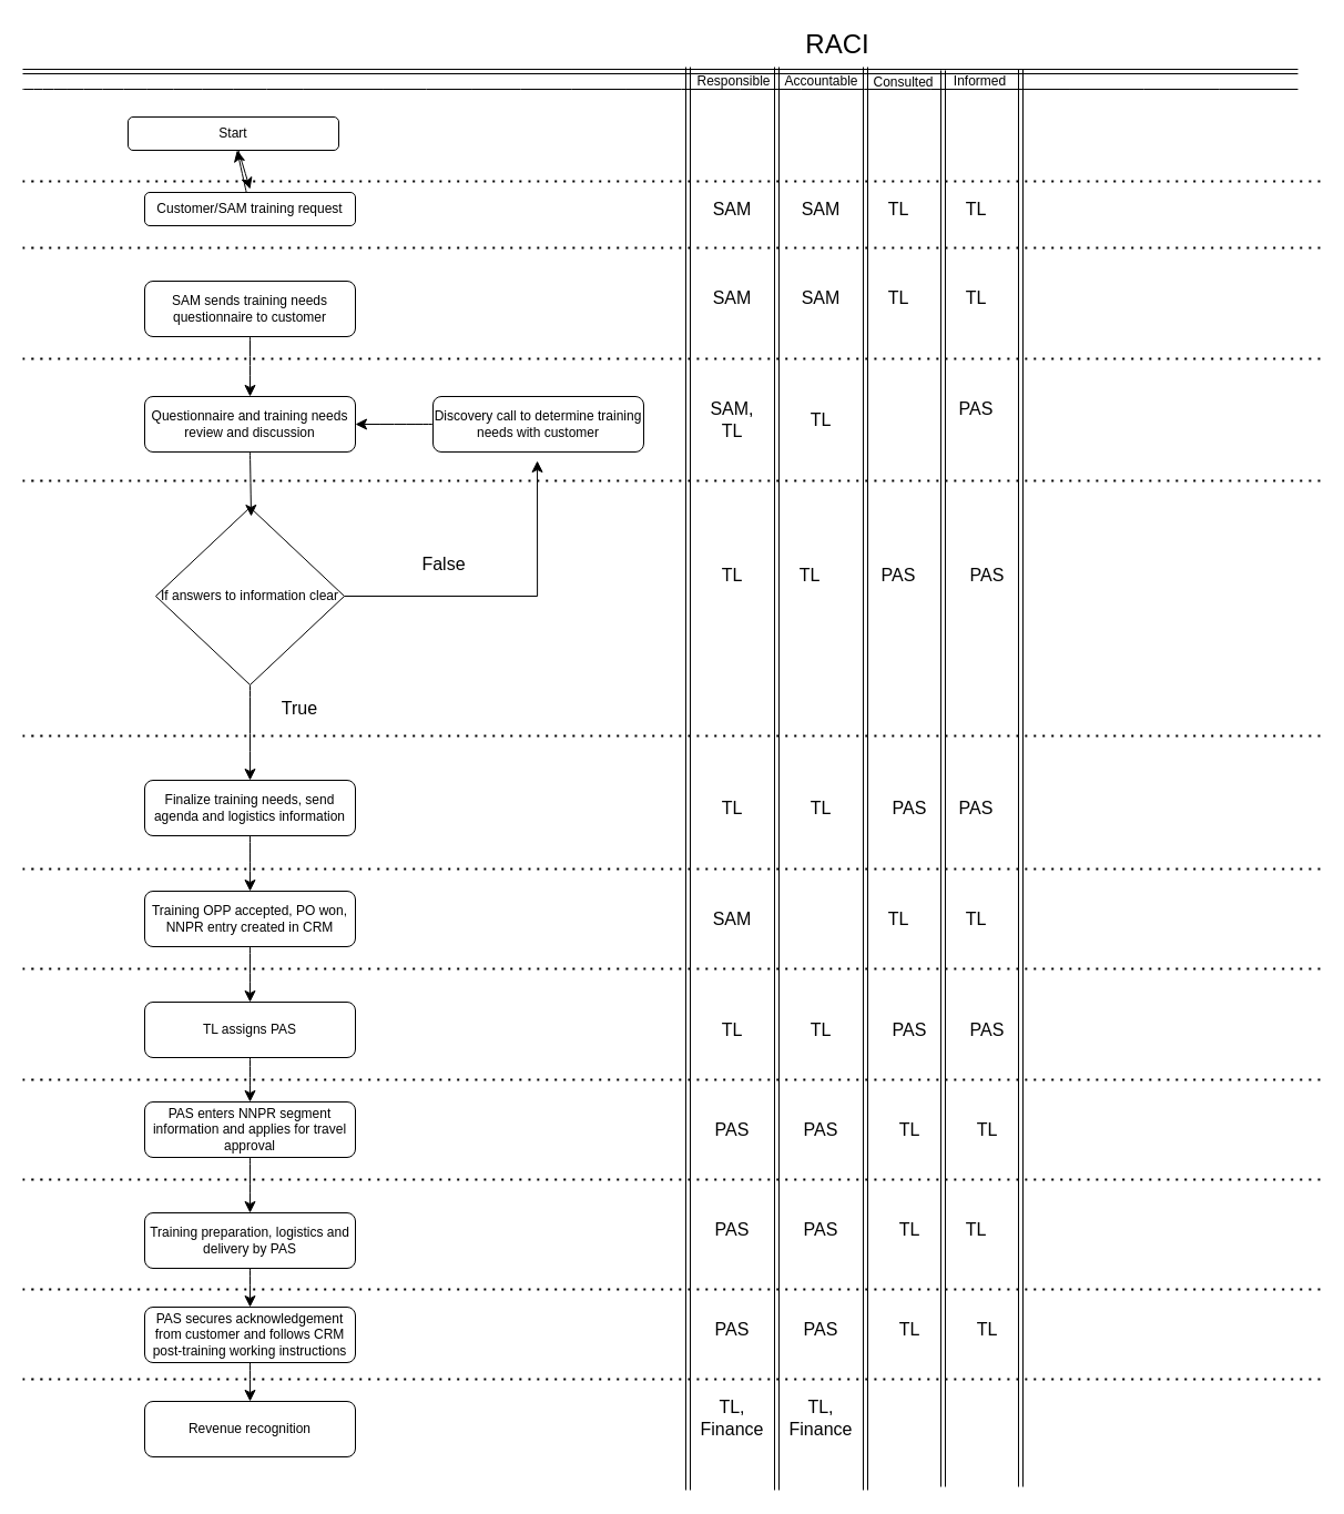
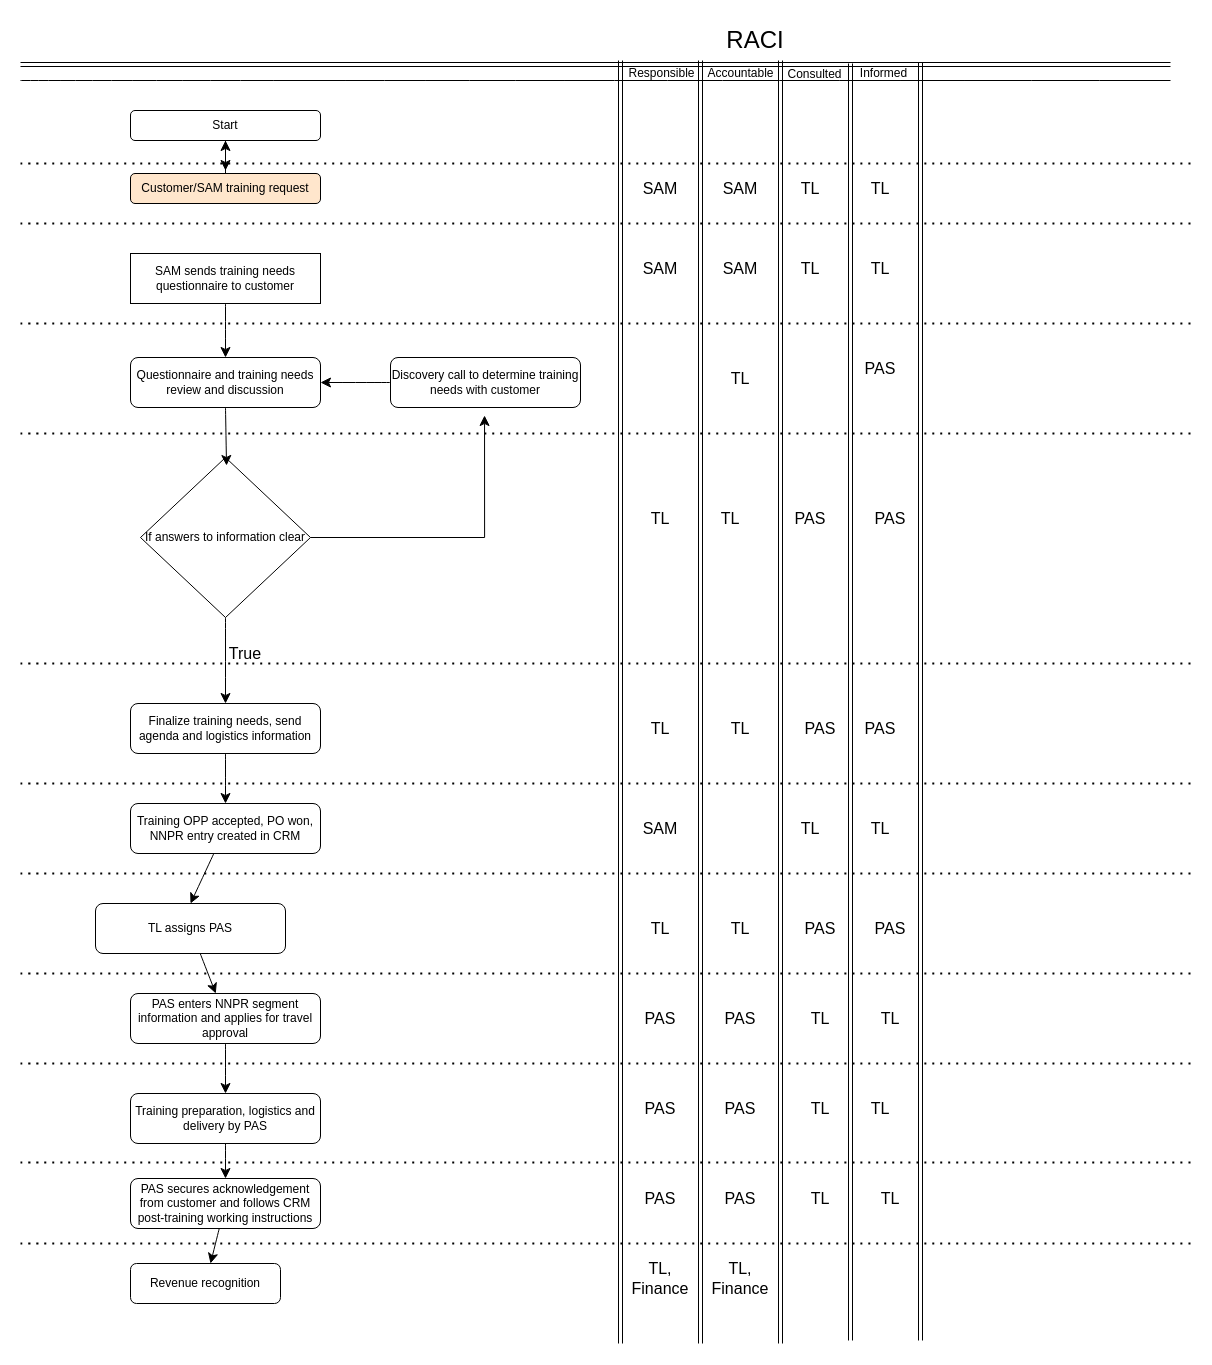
- <mxCell id="92" value="Start" style="rounded=1;whiteSpace=wrap;html=1;labelBackgroundColor=none;" vertex="1" parent="1"><mxGeometry x="115" y="105" width="190" height="30" as="geometry" /></mxCell>
+ <mxCell id="92" value="Start" style="rounded=1;whiteSpace=wrap;html=1;labelBackgroundColor=none;" vertex="1" parent="1"><mxGeometry x="130" y="110" width="190" height="30" as="geometry" /></mxCell>
- <mxCell id="3" value="Customer/SAM training request" style="rounded=1;whiteSpace=wrap;html=1;labelBackgroundColor=none;" parent="1" vertex="1"><mxGeometry x="130" y="173" width="190" height="30" as="geometry" /></mxCell>
+ <mxCell id="3" value="Customer/SAM training request" style="rounded=1;whiteSpace=wrap;html=1;labelBackgroundColor=none;fillColor=#ffe6cc;" parent="1" vertex="1"><mxGeometry x="130" y="173" width="190" height="30" as="geometry" /></mxCell>
- <mxCell id="17" value="SAM sends training needs questionnaire to customer" style="rounded=1;whiteSpace=wrap;html=1;labelBackgroundColor=none;" vertex="1" parent="1"><mxGeometry x="130" y="253" width="190" height="50" as="geometry" /></mxCell>
+ <mxCell id="17" value="SAM sends training needs questionnaire to customer" style="whiteSpace=wrap;html=1;labelBackgroundColor=none;rounded=0;" vertex="1" parent="1"><mxGeometry x="130" y="253" width="190" height="50" as="geometry" /></mxCell>
- <mxCell id="59" value="SAM, TL" style="text;html=1;whiteSpace=wrap;strokeColor=none;fillColor=none;align=center;verticalAlign=middle;rounded=0;fontSize=16;labelBackgroundColor=none;" vertex="1" parent="1"><mxGeometry x="630" y="363" width="60" height="30" as="geometry" /></mxCell>
- <mxCell id="24" value="False" style="text;html=1;whiteSpace=wrap;strokeColor=none;fillColor=none;align=center;verticalAlign=middle;rounded=0;fontSize=16;labelBackgroundColor=none;" vertex="1" parent="1"><mxGeometry x="370" y="493" width="60" height="30" as="geometry" /></mxCell>
- <mxCell id="44" value="True" style="text;html=1;whiteSpace=wrap;strokeColor=none;fillColor=none;align=center;verticalAlign=middle;rounded=0;fontSize=16;labelBackgroundColor=none;" vertex="1" parent="1"><mxGeometry x="240" y="623" width="60" height="30" as="geometry" /></mxCell>
+ <mxCell id="44" value="True" style="text;html=1;whiteSpace=wrap;strokeColor=none;fillColor=none;align=center;verticalAlign=middle;rounded=0;fontSize=16;labelBackgroundColor=none;" vertex="1" parent="1"><mxGeometry x="215" y="638" width="60" height="30" as="geometry" /></mxCell>
- <mxCell id="30" value="TL assigns PAS" style="rounded=1;whiteSpace=wrap;html=1;labelBackgroundColor=none;" vertex="1" parent="1"><mxGeometry x="130" y="903" width="190" height="50" as="geometry" /></mxCell>
+ <mxCell id="30" value="TL assigns PAS" style="rounded=1;whiteSpace=wrap;html=1;labelBackgroundColor=none;" vertex="1" parent="1"><mxGeometry x="95" y="903" width="190" height="50" as="geometry" /></mxCell>
- <mxCell id="35" value="Revenue recognition" style="rounded=1;whiteSpace=wrap;html=1;labelBackgroundColor=none;" vertex="1" parent="1"><mxGeometry x="130" y="1263" width="190" height="50" as="geometry" /></mxCell>
+ <mxCell id="35" value="Revenue recognition" style="rounded=1;whiteSpace=wrap;html=1;labelBackgroundColor=none;" vertex="1" parent="1"><mxGeometry x="130" y="1263" width="150" height="40" as="geometry" /></mxCell>
